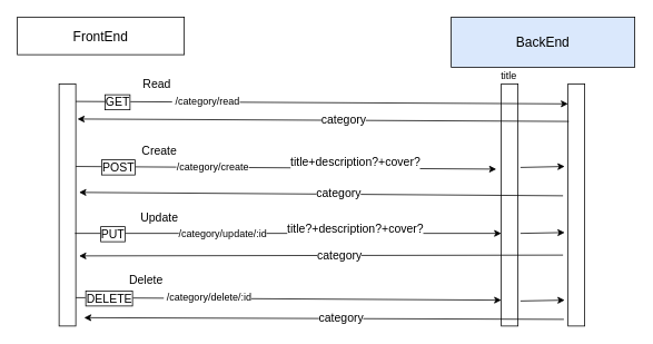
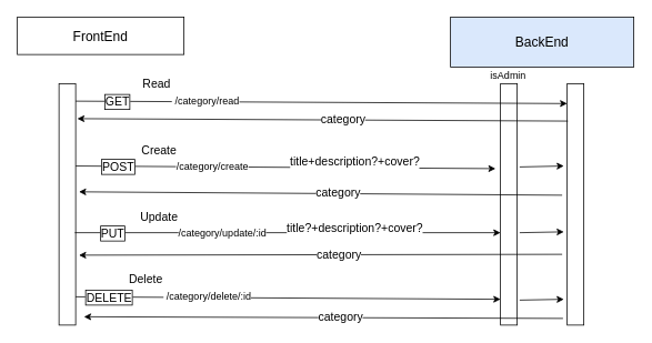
- <mxCell id="13" value="title" style="text;html=1;align=center;verticalAlign=middle;resizable=0;points=[];autosize=1;strokeColor=none;fillColor=none;" vertex="1" parent="1"><mxGeometry x="574" y="76" width="70" height="30" as="geometry" /></mxCell>
+ <mxCell id="13" value="isAdmin" style="text;html=1;align=center;verticalAlign=middle;resizable=0;points=[];autosize=1;strokeColor=none;fillColor=none;" vertex="1" parent="1"><mxGeometry x="574" y="76" width="70" height="30" as="geometry" /></mxCell>
